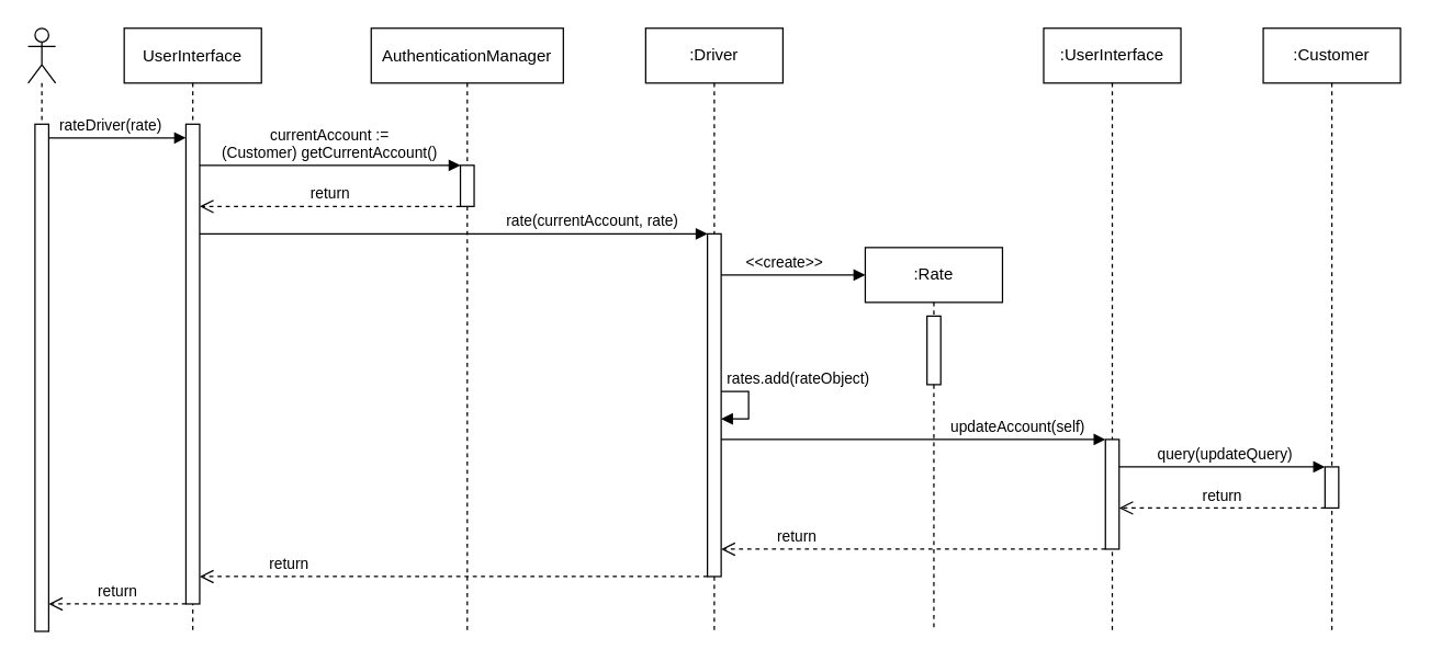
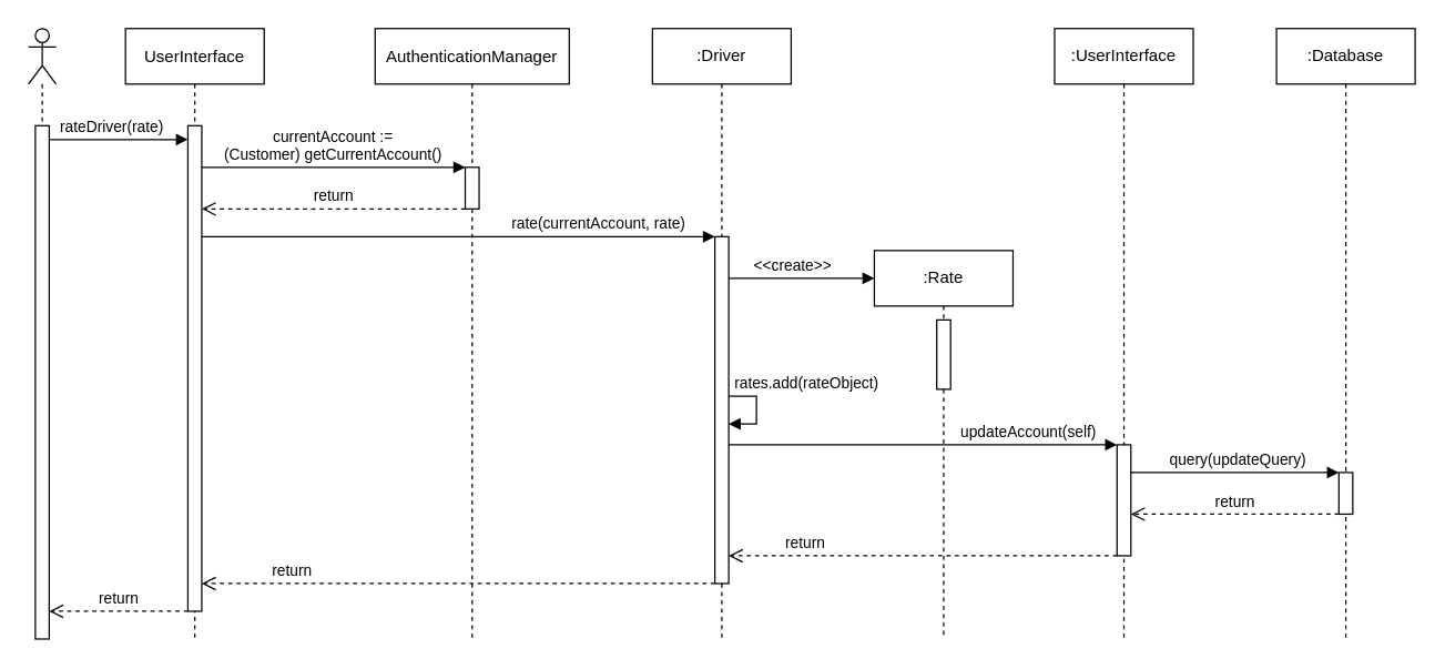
- <mxCell id="27" value=":Customer" style="shape=umlLifeline;perimeter=lifelinePerimeter;whiteSpace=wrap;html=1;container=1;collapsible=0;recursiveResize=0;outlineConnect=0;rounded=0;sketch=0;" vertex="1" parent="1"><mxGeometry x="920" y="20" width="100" height="440" as="geometry" /></mxCell>
+ <mxCell id="27" value=":Database" style="shape=umlLifeline;perimeter=lifelinePerimeter;whiteSpace=wrap;html=1;container=1;collapsible=0;recursiveResize=0;outlineConnect=0;rounded=0;sketch=0;" vertex="1" parent="1"><mxGeometry x="920" y="20" width="100" height="440" as="geometry" /></mxCell>
